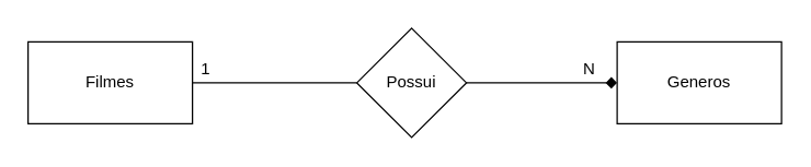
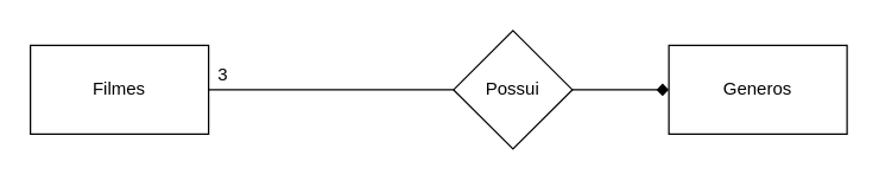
- <mxCell id="7" value="1" style="text;html=1;strokeColor=none;fillColor=none;align=center;verticalAlign=middle;whiteSpace=wrap;rounded=0;" vertex="1" parent="1"><mxGeometry x="130" y="40" width="40" height="20" as="geometry" /></mxCell>
+ <mxCell id="7" value="3" style="text;html=1;strokeColor=none;fillColor=none;align=center;verticalAlign=middle;whiteSpace=wrap;rounded=0;" vertex="1" parent="1"><mxGeometry x="130" y="40" width="40" height="20" as="geometry" /></mxCell>
- <mxCell id="8" value="N" style="text;html=1;strokeColor=none;fillColor=none;align=center;verticalAlign=middle;whiteSpace=wrap;rounded=0;" vertex="1" parent="1"><mxGeometry x="410" y="40" width="40" height="20" as="geometry" /></mxCell>
- <mxCell id="3" value="Possui" style="rhombus;whiteSpace=wrap;html=1;" vertex="1" parent="1"><mxGeometry x="260" y="20" width="80" height="80" as="geometry" /></mxCell>
+ <mxCell id="3" value="Possui" style="rhombus;whiteSpace=wrap;html=1;" vertex="1" parent="1"><mxGeometry x="305" y="20" width="80" height="80" as="geometry" /></mxCell>
